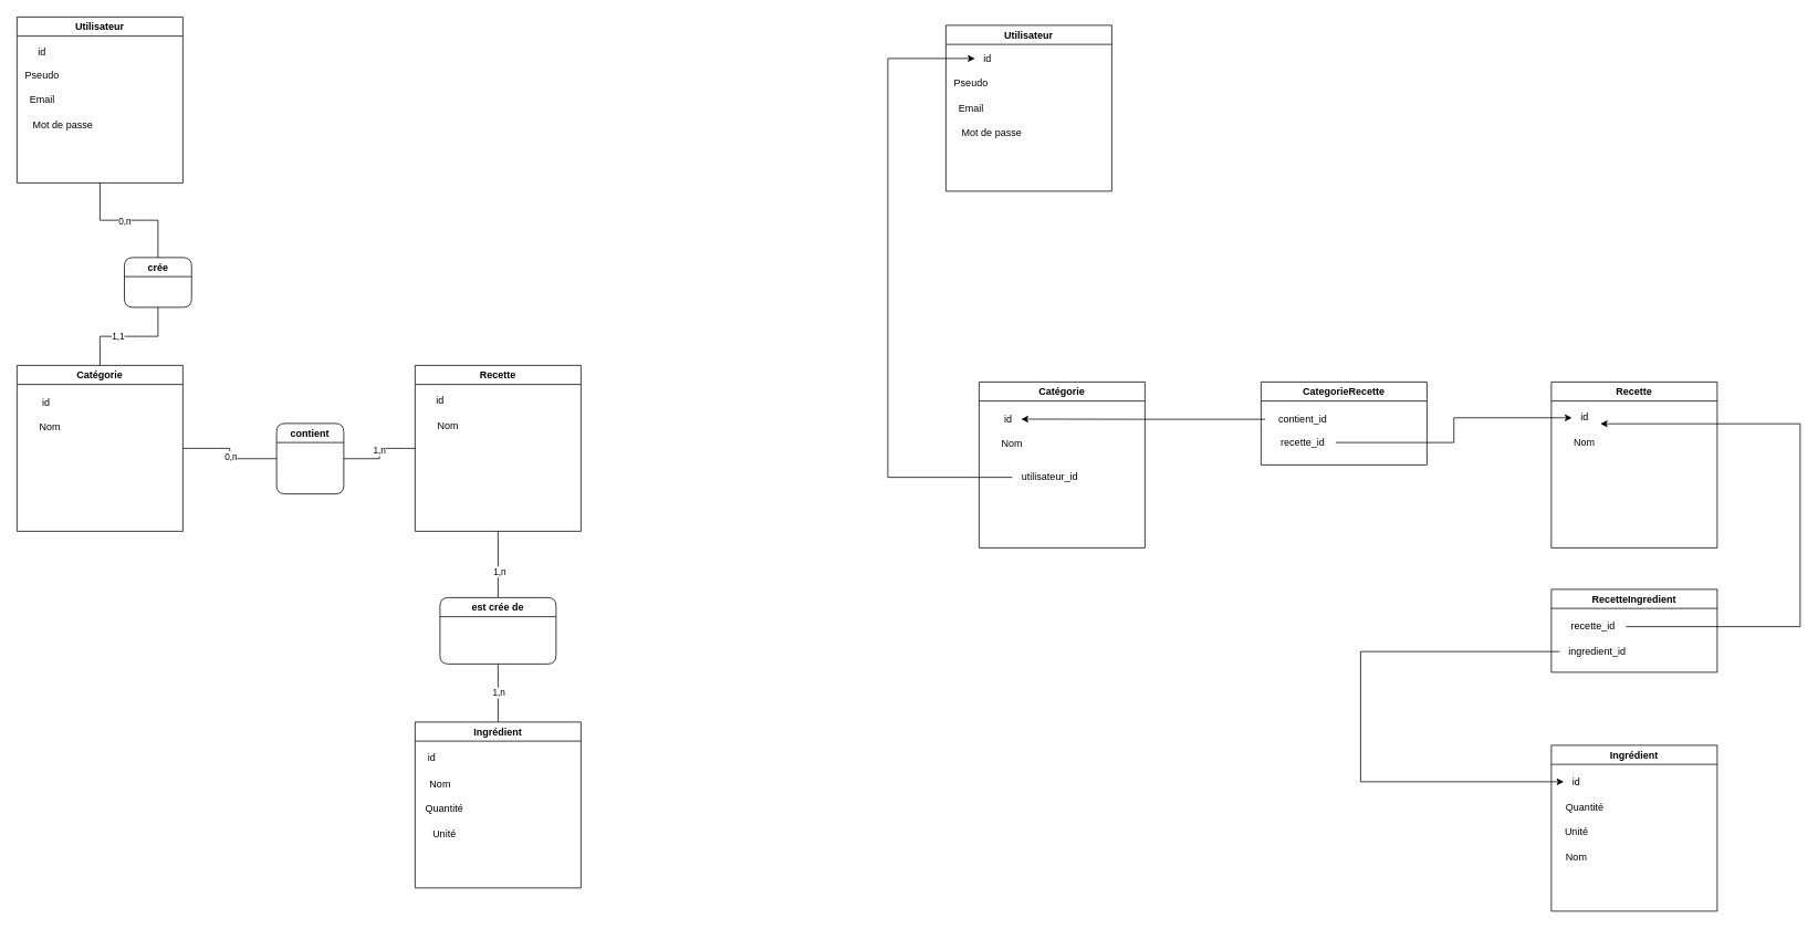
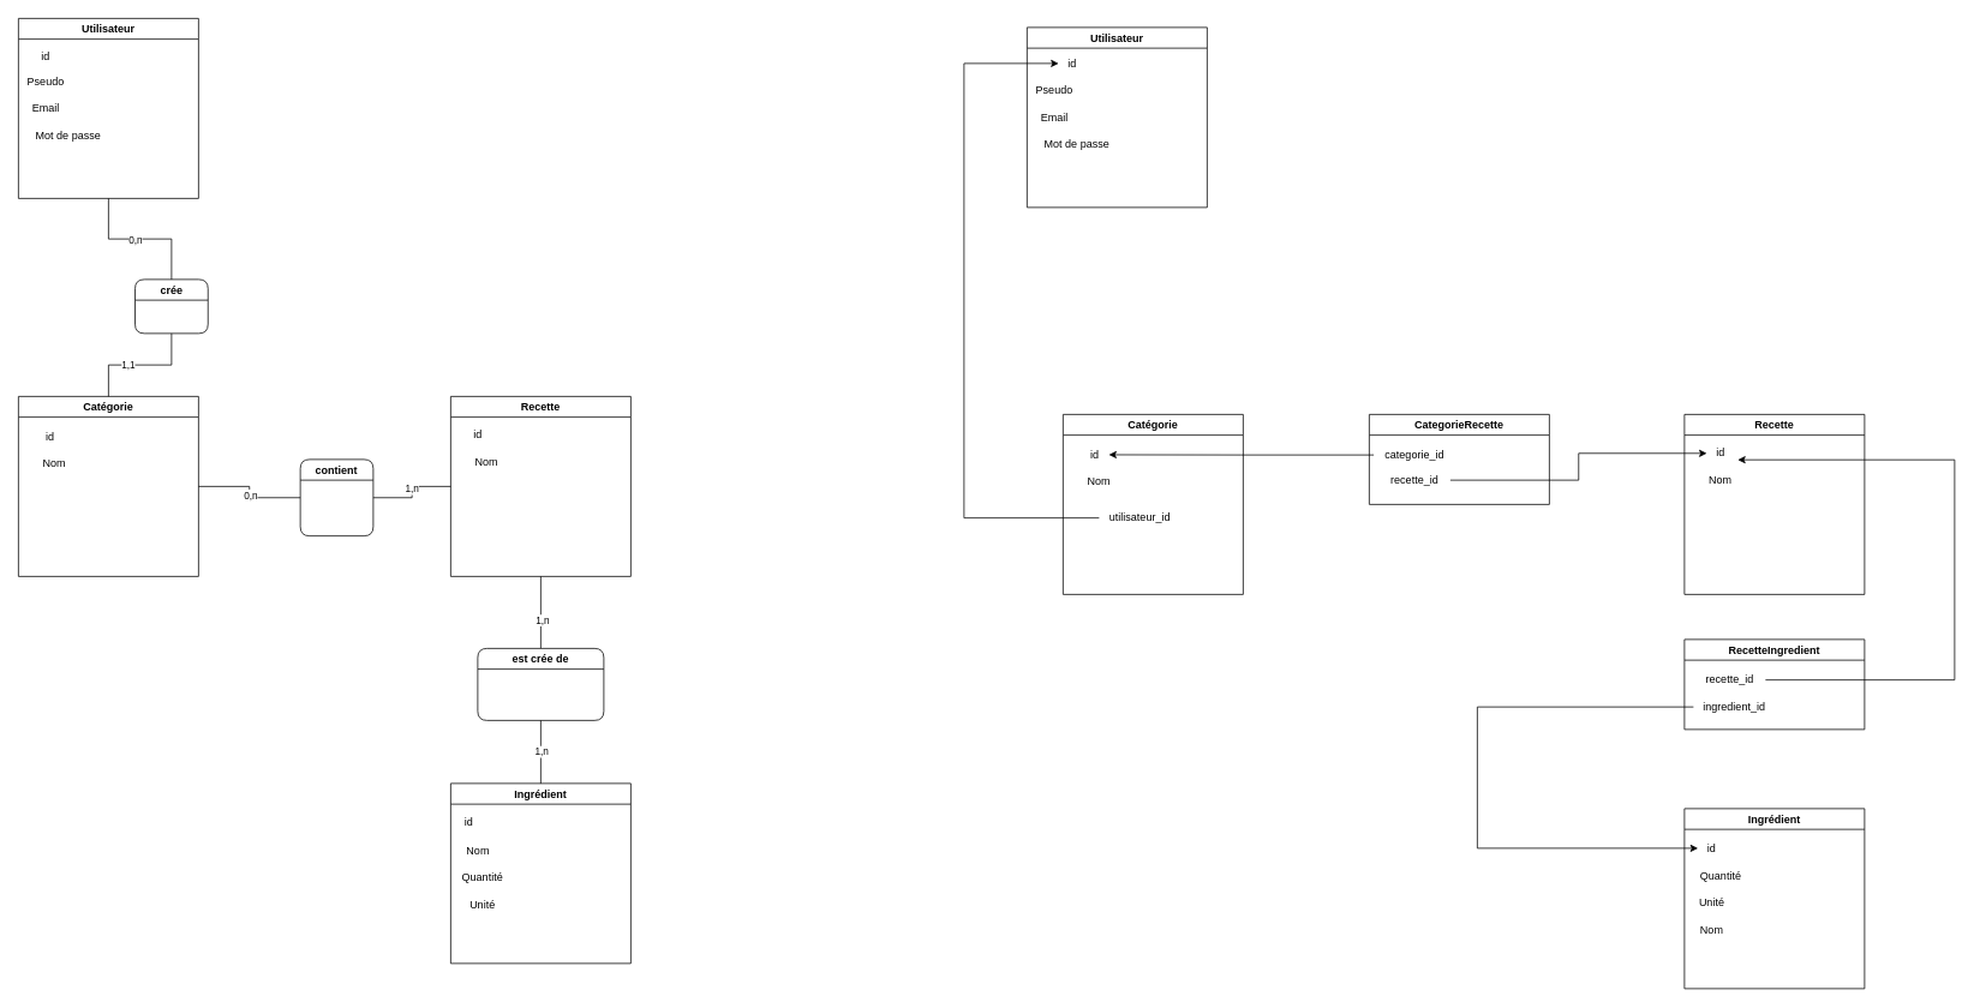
- <mxCell id="52" value="contient_id" style="text;html=1;align=center;verticalAlign=middle;resizable=0;points=[];autosize=1;strokeColor=none;fillColor=none;" vertex="1" parent="51"><mxGeometry x="5" y="30" width="90" height="30" as="geometry" /></mxCell>
+ <mxCell id="52" value="categorie_id" style="text;html=1;align=center;verticalAlign=middle;resizable=0;points=[];autosize=1;strokeColor=none;fillColor=none;" vertex="1" parent="51"><mxGeometry x="5" y="30" width="90" height="30" as="geometry" /></mxCell>
